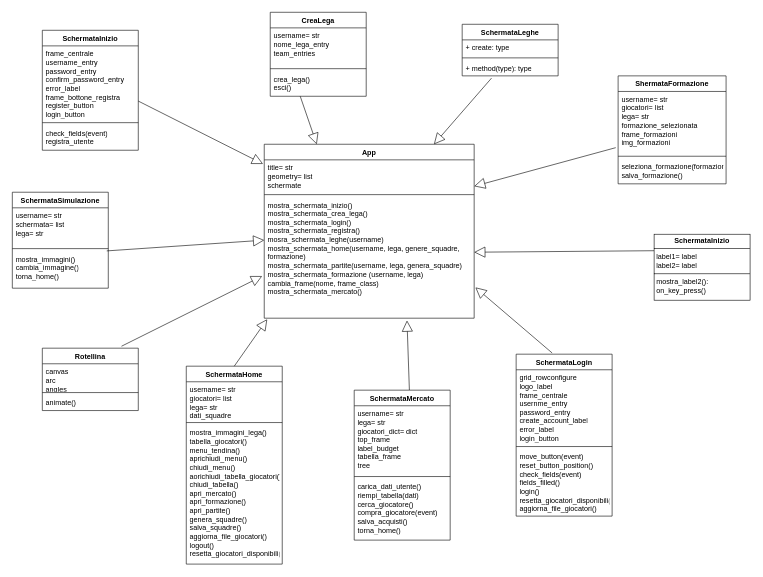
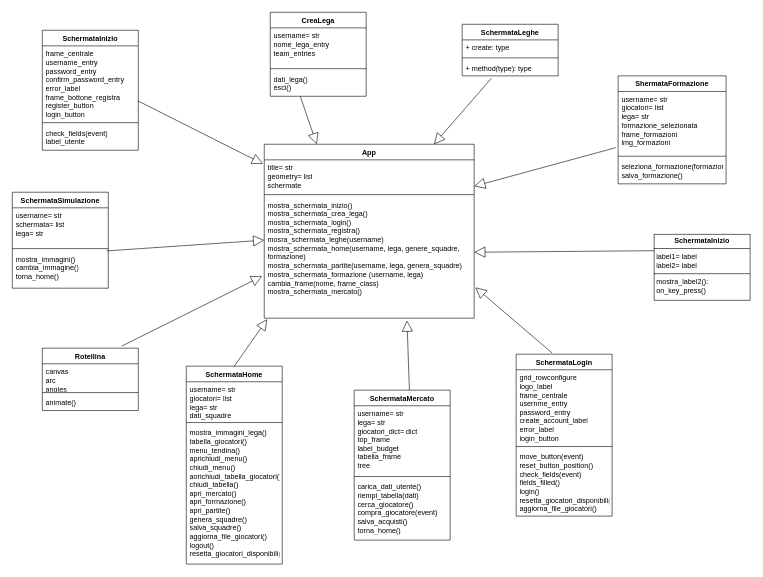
- <mxCell id="25" value="crea_lega()&lt;div&gt;esci()&lt;/div&gt;" style="text;strokeColor=none;fillColor=none;align=left;verticalAlign=top;spacingLeft=4;spacingRight=4;overflow=hidden;rotatable=0;points=[[0,0.5],[1,0.5]];portConstraint=eastwest;whiteSpace=wrap;html=1;" parent="22" vertex="1"><mxGeometry y="98" width="160" height="42" as="geometry" /></mxCell>
+ <mxCell id="25" value="dati_lega()&lt;div&gt;esci()&lt;/div&gt;" style="text;strokeColor=none;fillColor=none;align=left;verticalAlign=top;spacingLeft=4;spacingRight=4;overflow=hidden;rotatable=0;points=[[0,0.5],[1,0.5]];portConstraint=eastwest;whiteSpace=wrap;html=1;" parent="22" vertex="1"><mxGeometry y="98" width="160" height="42" as="geometry" /></mxCell>
- <mxCell id="5" value="check_fields(event)&lt;div&gt;registra_utente&lt;/div&gt;&lt;div&gt;&lt;br&gt;&lt;/div&gt;" style="text;strokeColor=none;fillColor=none;align=left;verticalAlign=top;spacingLeft=4;spacingRight=4;overflow=hidden;rotatable=0;points=[[0,0.5],[1,0.5]];portConstraint=eastwest;whiteSpace=wrap;html=1;" parent="2" vertex="1"><mxGeometry y="158" width="160" height="42" as="geometry" /></mxCell>
+ <mxCell id="5" value="check_fields(event)&lt;div&gt;label_utente&lt;/div&gt;&lt;div&gt;&lt;br&gt;&lt;/div&gt;" style="text;strokeColor=none;fillColor=none;align=left;verticalAlign=top;spacingLeft=4;spacingRight=4;overflow=hidden;rotatable=0;points=[[0,0.5],[1,0.5]];portConstraint=eastwest;whiteSpace=wrap;html=1;" parent="2" vertex="1"><mxGeometry y="158" width="160" height="42" as="geometry" /></mxCell>
